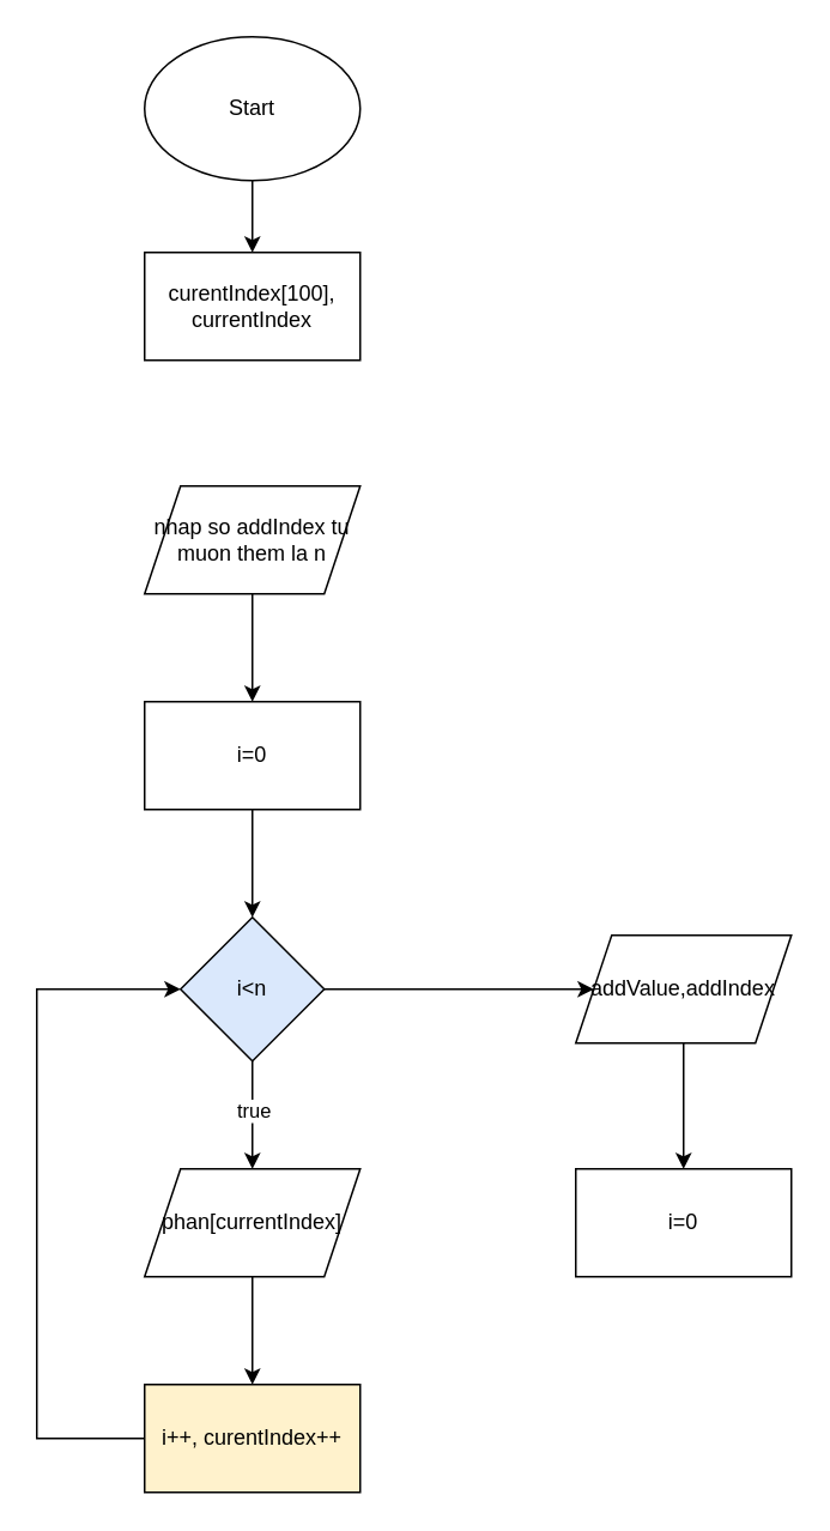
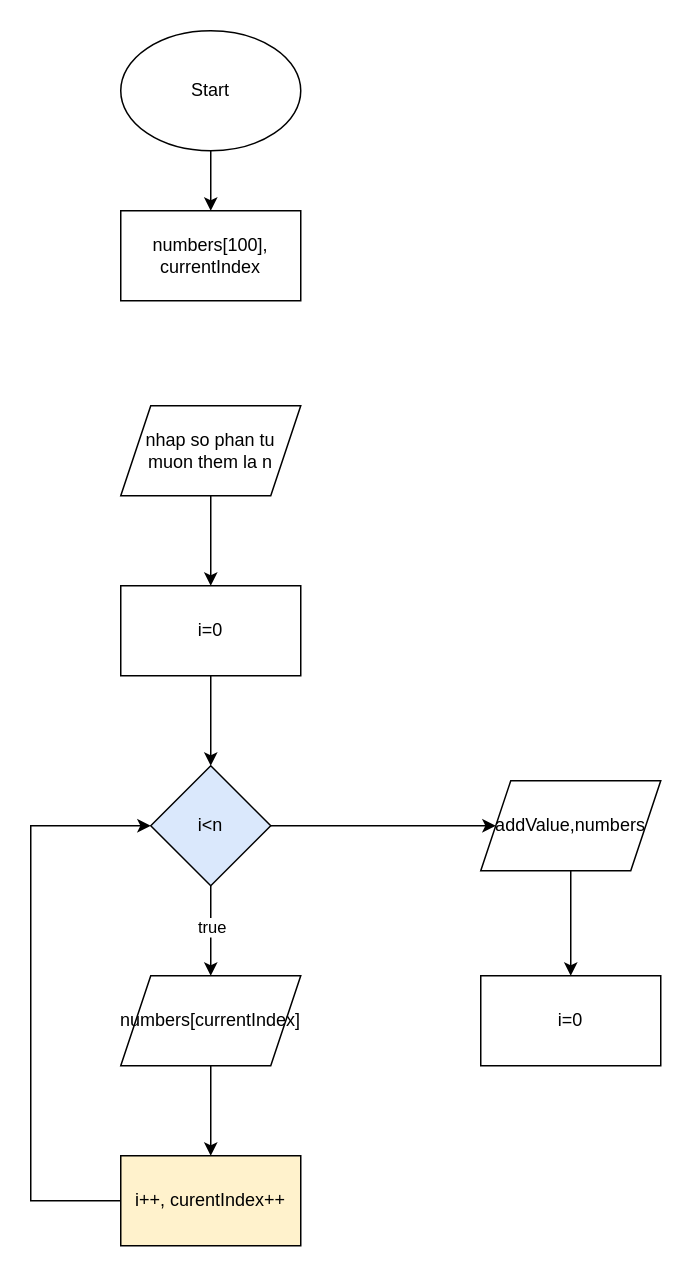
- <mxCell id="4" value="curentIndex[100], currentIndex" style="rounded=0;whiteSpace=wrap;html=1;" vertex="1" parent="1"><mxGeometry x="80" y="140" width="120" height="60" as="geometry" /></mxCell>
+ <mxCell id="4" value="numbers[100], currentIndex" style="rounded=0;whiteSpace=wrap;html=1;" vertex="1" parent="1"><mxGeometry x="80" y="140" width="120" height="60" as="geometry" /></mxCell>
- <mxCell id="6" value="nhap so addIndex tu muon them la n" style="shape=parallelogram;perimeter=parallelogramPerimeter;whiteSpace=wrap;html=1;fixedSize=1;" vertex="1" parent="1"><mxGeometry x="80" y="270" width="120" height="60" as="geometry" /></mxCell>
+ <mxCell id="6" value="nhap so phan tu muon them la n" style="shape=parallelogram;perimeter=parallelogramPerimeter;whiteSpace=wrap;html=1;fixedSize=1;" vertex="1" parent="1"><mxGeometry x="80" y="270" width="120" height="60" as="geometry" /></mxCell>
- <mxCell id="18" value="addValue,addIndex" style="shape=parallelogram;perimeter=parallelogramPerimeter;whiteSpace=wrap;html=1;fixedSize=1;" vertex="1" parent="1"><mxGeometry x="320" y="520" width="120" height="60" as="geometry" /></mxCell>
+ <mxCell id="18" value="addValue,numbers" style="shape=parallelogram;perimeter=parallelogramPerimeter;whiteSpace=wrap;html=1;fixedSize=1;" vertex="1" parent="1"><mxGeometry x="320" y="520" width="120" height="60" as="geometry" /></mxCell>
- <mxCell id="14" value="phan[currentIndex]" style="shape=parallelogram;perimeter=parallelogramPerimeter;whiteSpace=wrap;html=1;fixedSize=1;" vertex="1" parent="1"><mxGeometry x="80" y="650" width="120" height="60" as="geometry" /></mxCell>
+ <mxCell id="14" value="numbers[currentIndex]" style="shape=parallelogram;perimeter=parallelogramPerimeter;whiteSpace=wrap;html=1;fixedSize=1;" vertex="1" parent="1"><mxGeometry x="80" y="650" width="120" height="60" as="geometry" /></mxCell>
